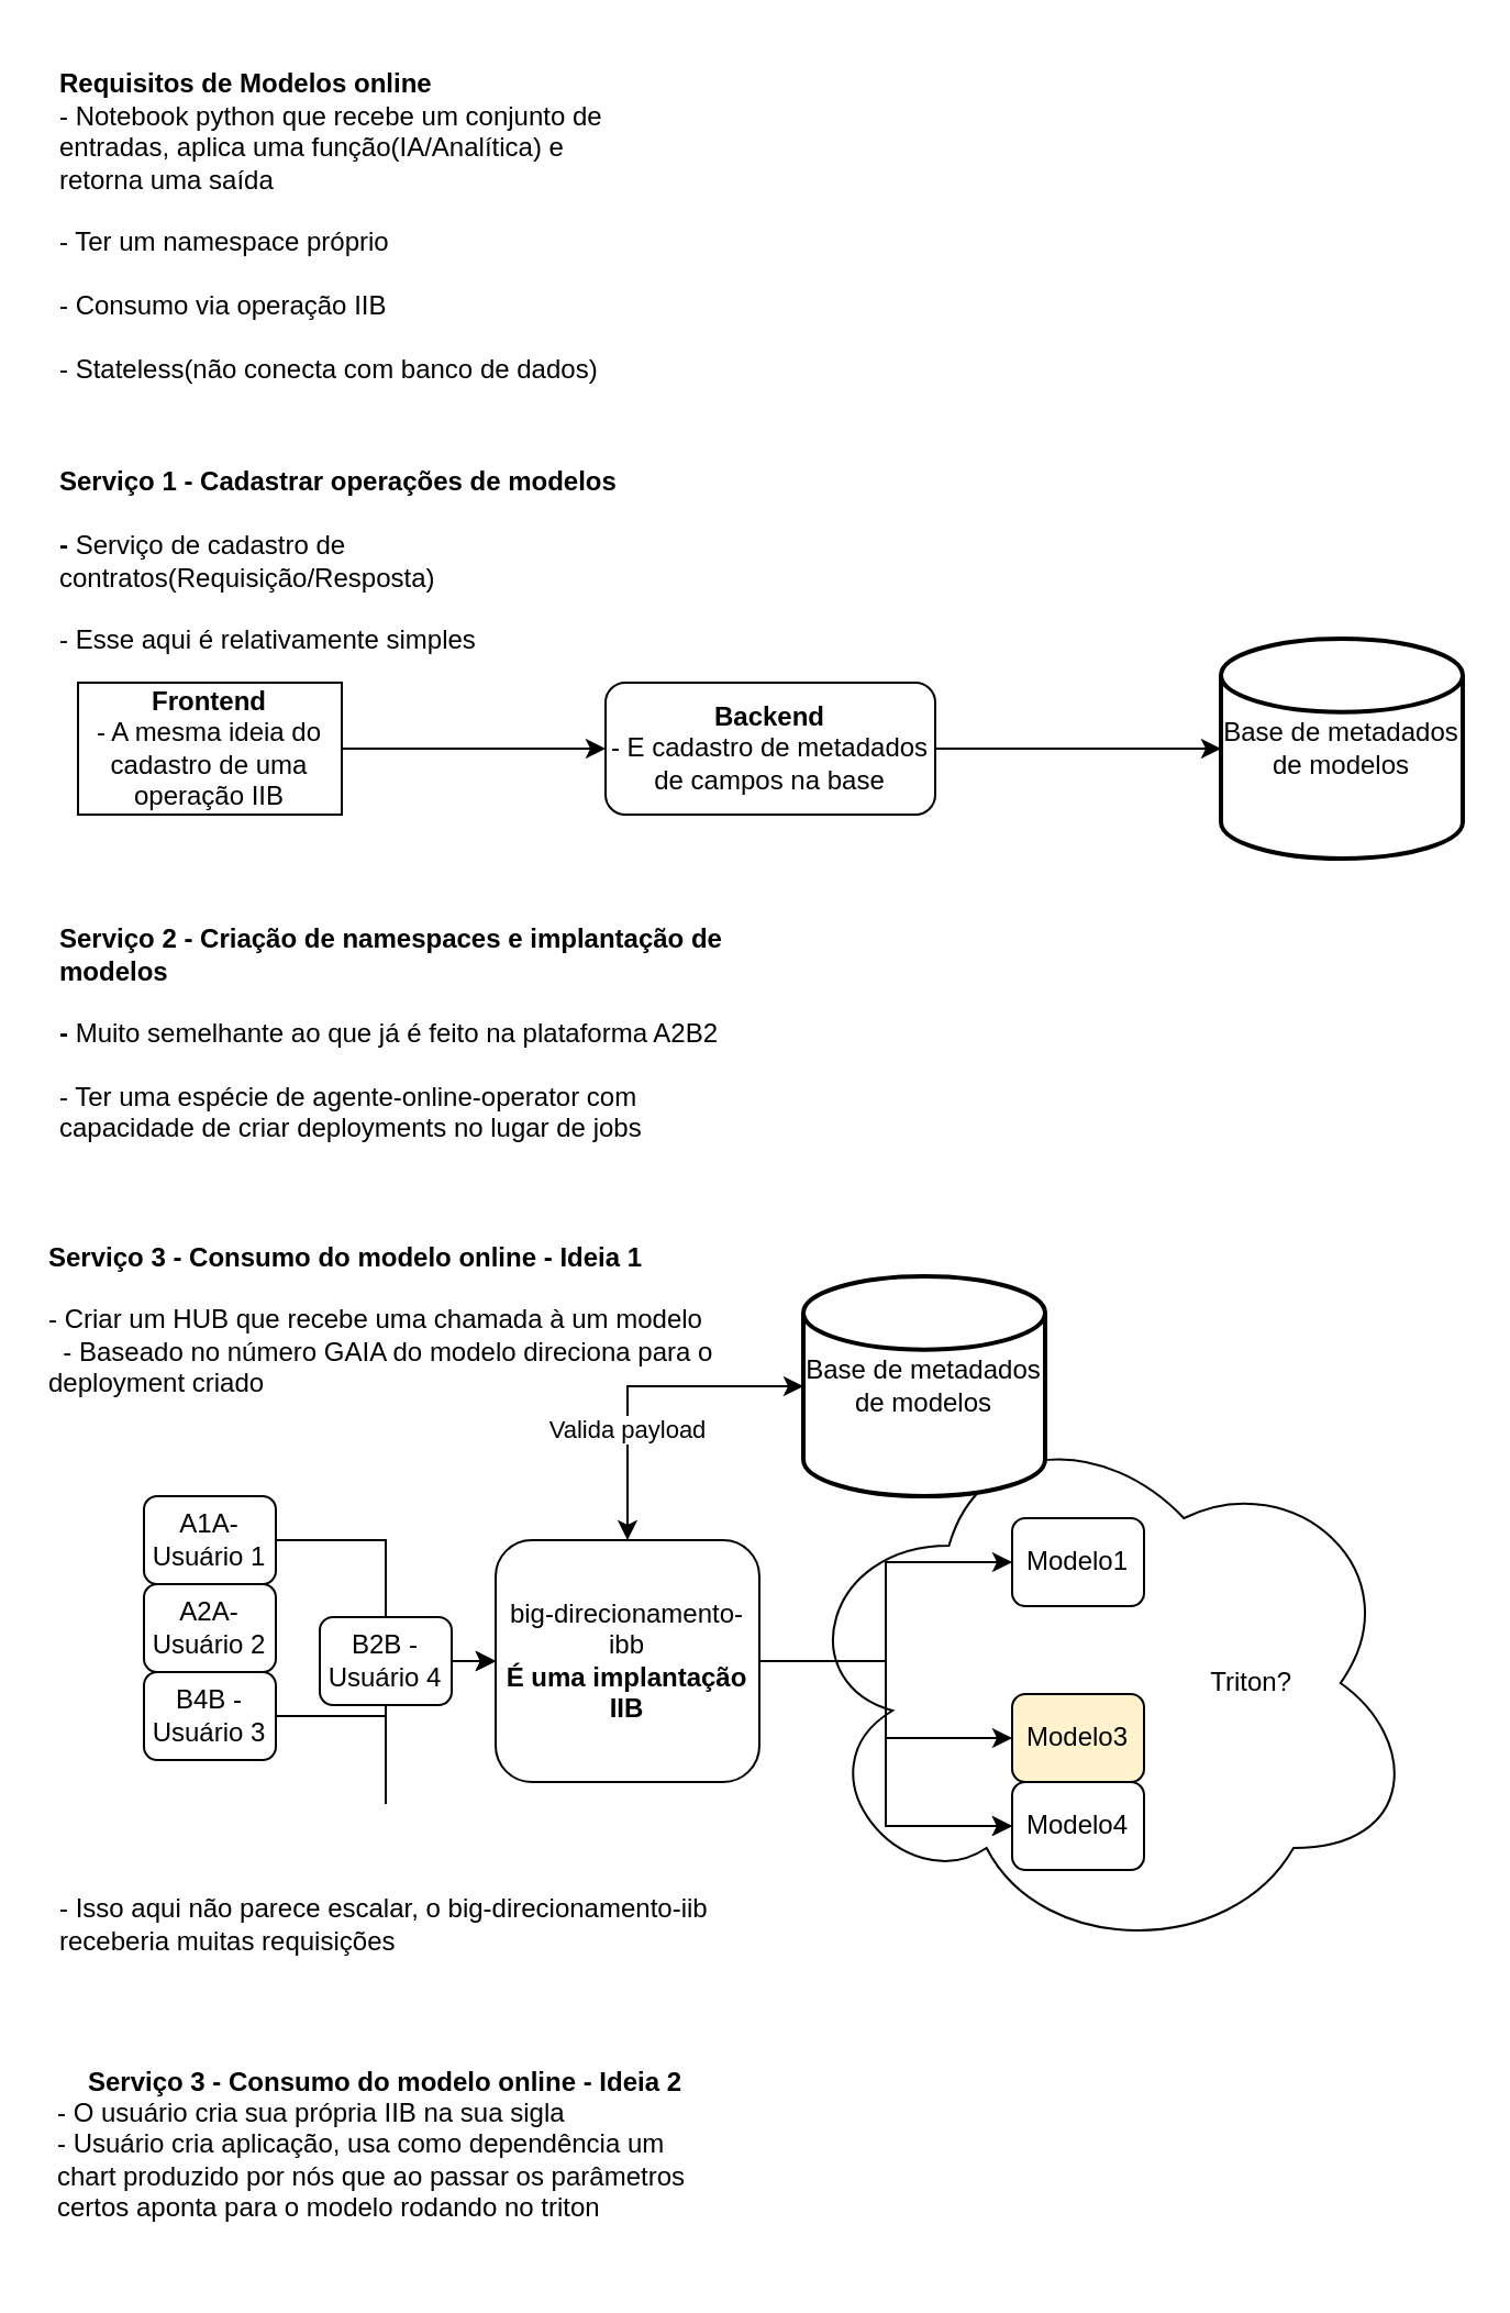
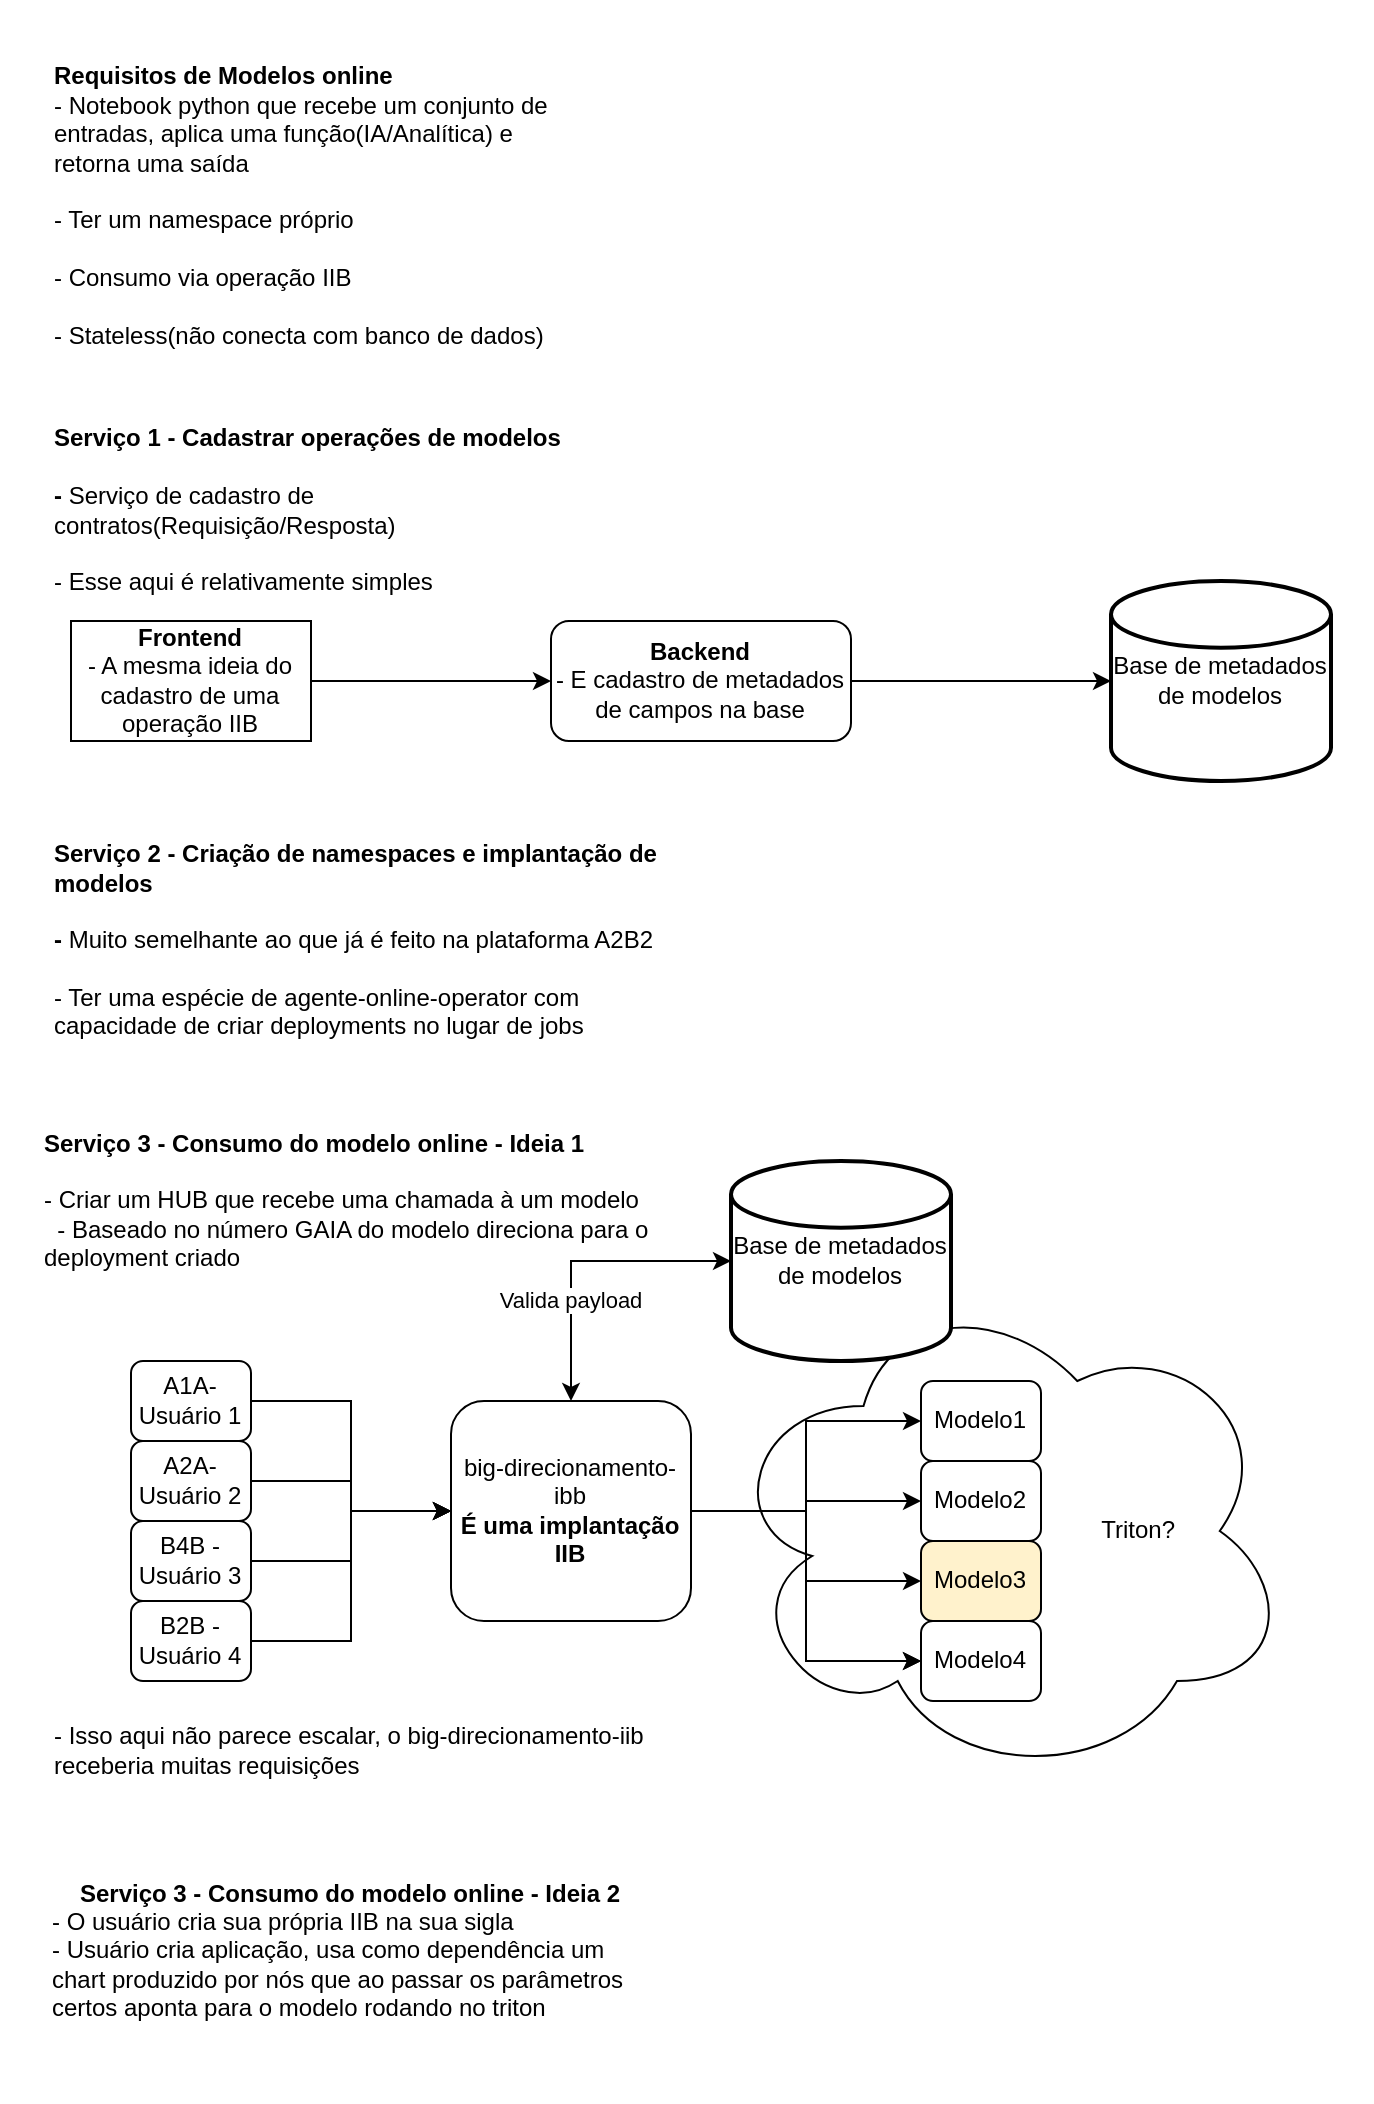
+ <mxCell id="20" style="edgeStyle=orthogonalEdgeStyle;rounded=0;orthogonalLoop=1;jettySize=auto;html=1;entryX=0;entryY=0.5;entryDx=0;entryDy=0;" edge="1" parent="1" source="21" target="17"><mxGeometry relative="1" as="geometry" /></mxCell>
+ <mxCell id="14" style="edgeStyle=orthogonalEdgeStyle;rounded=0;orthogonalLoop=1;jettySize=auto;html=1;entryX=0;entryY=0.5;entryDx=0;entryDy=0;" edge="1" parent="1" source="17" target="27"><mxGeometry relative="1" as="geometry" /></mxCell>
+ <mxCell id="27" value="Modelo2" style="rounded=1;whiteSpace=wrap;html=1;" vertex="1" parent="1"><mxGeometry x="460" y="730" width="60" height="40" as="geometry" /></mxCell>
- <mxCell id="25" value="B2B - Usuário 4" style="rounded=1;whiteSpace=wrap;html=1;" vertex="1" parent="1"><mxGeometry x="145" y="735" width="60" height="40" as="geometry" /></mxCell>
+ <mxCell id="25" value="B2B - Usuário 4" style="rounded=1;whiteSpace=wrap;html=1;" vertex="1" parent="1"><mxGeometry x="65" y="800" width="60" height="40" as="geometry" /></mxCell>
